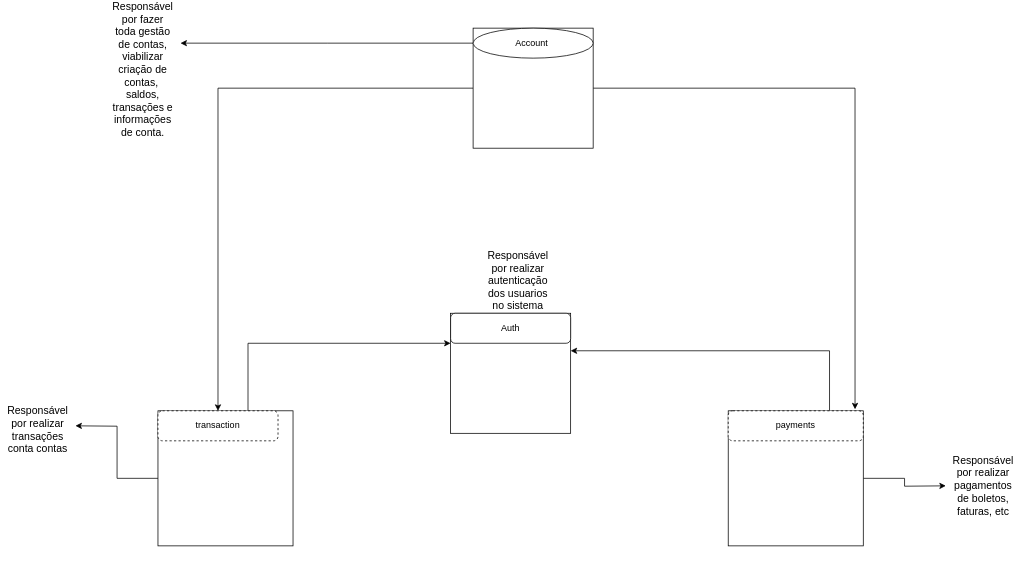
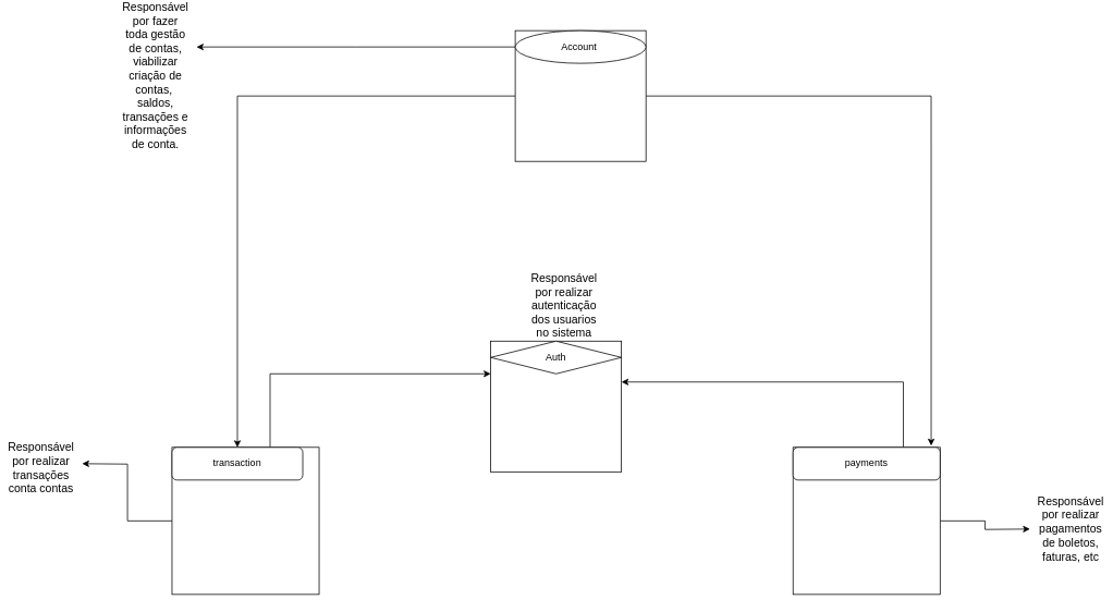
- <mxCell id="16" value="Auth&lt;br&gt;" style="rounded=1;whiteSpace=wrap;html=1;" vertex="1" parent="1"><mxGeometry x="600" y="400" width="160" height="40" as="geometry" /></mxCell>
+ <mxCell id="16" value="Auth&lt;br&gt;" style="rhombus;whiteSpace=wrap;html=1;" vertex="1" parent="1"><mxGeometry x="600" y="400" width="160" height="40" as="geometry" /></mxCell>
- <mxCell id="14" value="transaction" style="rounded=1;whiteSpace=wrap;html=1;dashed=1;" vertex="1" parent="1"><mxGeometry x="210" y="530" width="160" height="40" as="geometry" /></mxCell>
+ <mxCell id="14" value="transaction" style="rounded=1;whiteSpace=wrap;html=1;" vertex="1" parent="1"><mxGeometry x="210" y="530" width="160" height="40" as="geometry" /></mxCell>
- <mxCell id="10" value="payments" style="rounded=1;whiteSpace=wrap;html=1;dashed=1;" vertex="1" parent="1"><mxGeometry x="970" y="530" width="180" height="40" as="geometry" /></mxCell>
+ <mxCell id="10" value="payments" style="rounded=1;whiteSpace=wrap;html=1;" vertex="1" parent="1"><mxGeometry x="970" y="530" width="180" height="40" as="geometry" /></mxCell>
